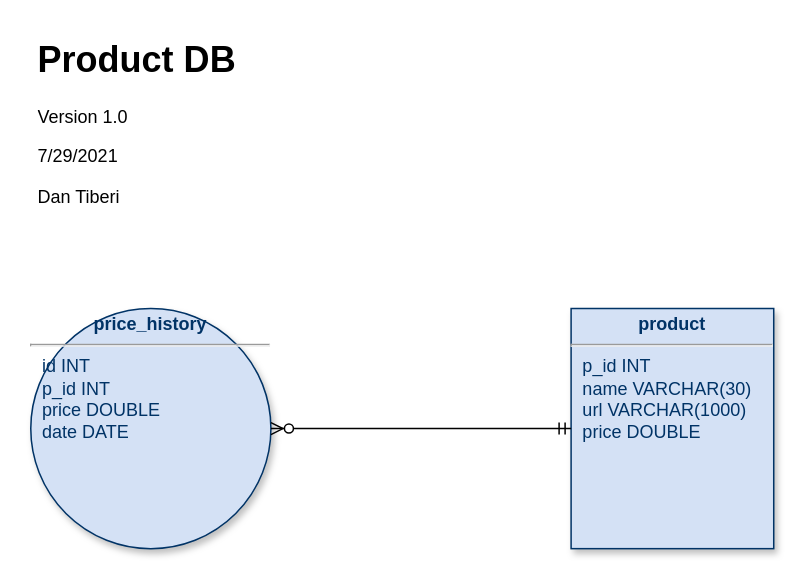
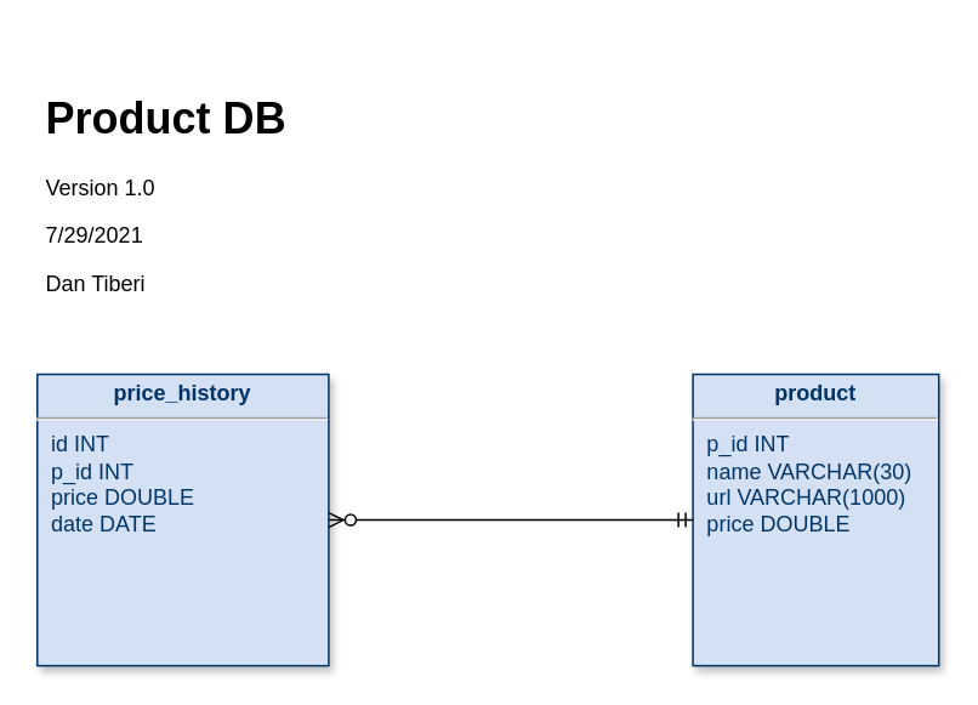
- <mxCell id="5" value="&lt;h1&gt;Product DB&lt;/h1&gt;&lt;p&gt;Version 1.0&lt;/p&gt;&lt;p&gt;7/29/2021&lt;/p&gt;&lt;p&gt;Dan Tiberi&lt;/p&gt;" style="text;html=1;strokeColor=none;fillColor=none;spacing=5;spacingTop=-20;whiteSpace=wrap;overflow=hidden;rounded=0;" vertex="1" parent="1"><mxGeometry x="20" y="20" width="190" height="120" as="geometry" /></mxCell>
+ <mxCell id="5" value="&lt;h1&gt;Product DB&lt;/h1&gt;&lt;p&gt;Version 1.0&lt;/p&gt;&lt;p&gt;7/29/2021&lt;/p&gt;&lt;p&gt;Dan Tiberi&lt;/p&gt;" style="text;html=1;strokeColor=none;fillColor=none;spacing=5;spacingTop=-20;whiteSpace=wrap;overflow=hidden;rounded=0;" vertex="1" parent="1"><mxGeometry x="20" y="45" width="190" height="120" as="geometry" /></mxCell>
- <mxCell id="3" value="&lt;p style=&quot;margin: 4px 0px 0px ; text-align: center&quot;&gt;&lt;b&gt;price_history&lt;/b&gt;&lt;/p&gt;&lt;hr&gt;&lt;p style=&quot;margin: 0px ; margin-left: 8px&quot;&gt;id INT&lt;/p&gt;&lt;p style=&quot;margin: 0px ; margin-left: 8px&quot;&gt;p_id INT&lt;/p&gt;&lt;p style=&quot;margin: 0px ; margin-left: 8px&quot;&gt;price DOUBLE&lt;/p&gt;&lt;p style=&quot;margin: 0px ; margin-left: 8px&quot;&gt;date DATE&lt;/p&gt;&lt;p style=&quot;margin: 0px ; margin-left: 8px&quot;&gt;&lt;br&gt;&lt;/p&gt;" style="ellipse;verticalAlign=top;align=left;overflow=fill;fontSize=12;fontFamily=Helvetica;html=1;strokeColor=#003366;shadow=1;fillColor=#D4E1F5;fontColor=#003366;" vertex="1" parent="1"><mxGeometry x="20" y="205" width="160" height="160" as="geometry" /></mxCell>
+ <mxCell id="3" value="&lt;p style=&quot;margin: 4px 0px 0px ; text-align: center&quot;&gt;&lt;b&gt;price_history&lt;/b&gt;&lt;/p&gt;&lt;hr&gt;&lt;p style=&quot;margin: 0px ; margin-left: 8px&quot;&gt;id INT&lt;/p&gt;&lt;p style=&quot;margin: 0px ; margin-left: 8px&quot;&gt;p_id INT&lt;/p&gt;&lt;p style=&quot;margin: 0px ; margin-left: 8px&quot;&gt;price DOUBLE&lt;/p&gt;&lt;p style=&quot;margin: 0px ; margin-left: 8px&quot;&gt;date DATE&lt;/p&gt;&lt;p style=&quot;margin: 0px ; margin-left: 8px&quot;&gt;&lt;br&gt;&lt;/p&gt;" style="verticalAlign=top;align=left;overflow=fill;fontSize=12;fontFamily=Helvetica;html=1;strokeColor=#003366;shadow=1;fillColor=#D4E1F5;fontColor=#003366" vertex="1" parent="1"><mxGeometry x="20" y="205" width="160" height="160" as="geometry" /></mxCell>
